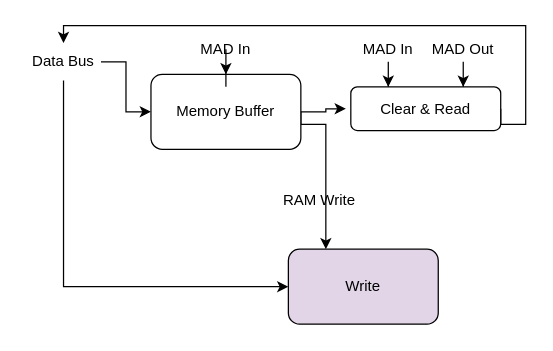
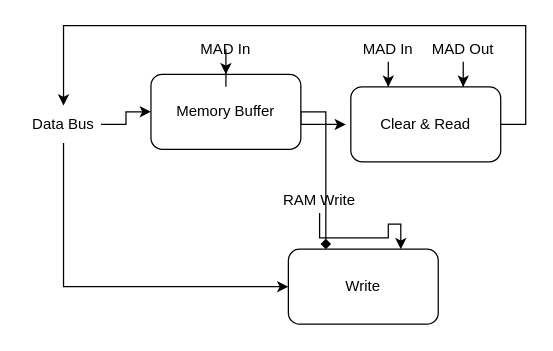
- <mxCell id="16" value="Data Bus" style="text;html=1;strokeColor=none;fillColor=none;align=center;verticalAlign=middle;whiteSpace=wrap;rounded=0;" parent="1" vertex="1"><mxGeometry x="20" y="34" width="60" height="30" as="geometry" /></mxCell>
+ <mxCell id="16" value="Data Bus" style="text;html=1;strokeColor=none;fillColor=none;align=center;verticalAlign=middle;whiteSpace=wrap;rounded=0;" parent="1" vertex="1"><mxGeometry x="20" y="84" width="60" height="30" as="geometry" /></mxCell>
- <mxCell id="7" value="Clear &amp;amp; Read" style="rounded=1;whiteSpace=wrap;html=1;" parent="1" vertex="1"><mxGeometry x="280" y="69" width="120" height="35" as="geometry" /></mxCell>
+ <mxCell id="7" value="Clear &amp;amp; Read" style="rounded=1;whiteSpace=wrap;html=1;" parent="1" vertex="1"><mxGeometry x="280" y="69" width="120" height="60" as="geometry" /></mxCell>
- <mxCell id="2" style="edgeStyle=orthogonalEdgeStyle;rounded=0;orthogonalLoop=1;jettySize=auto;html=1;entryX=0.25;entryY=0;entryDx=0;entryDy=0;exitX=1;exitY=0.5;exitDx=0;exitDy=0;" parent="1" source="3" target="13" edge="1"><mxGeometry relative="1" as="geometry"><Array as="points"><mxPoint x="260" y="99" /><mxPoint x="260" y="199" /></Array></mxGeometry></mxCell>
+ <mxCell id="2" style="edgeStyle=orthogonalEdgeStyle;rounded=0;orthogonalLoop=1;jettySize=auto;html=1;entryX=0.25;entryY=0;entryDx=0;entryDy=0;exitX=1;exitY=0.5;exitDx=0;exitDy=0;endArrow=diamond;" parent="1" source="3" target="13" edge="1"><mxGeometry relative="1" as="geometry"><Array as="points"><mxPoint x="260" y="99" /><mxPoint x="260" y="199" /></Array></mxGeometry></mxCell>
+ <mxCell id="17" style="edgeStyle=orthogonalEdgeStyle;rounded=0;orthogonalLoop=1;jettySize=auto;html=1;entryX=0.75;entryY=0;entryDx=0;entryDy=0;" parent="1" source="18" target="13" edge="1"><mxGeometry relative="1" as="geometry" /></mxCell>
- <mxCell id="13" value="Write" style="rounded=1;whiteSpace=wrap;html=1;fillColor=#e1d5e7;" parent="1" vertex="1"><mxGeometry x="230" y="199" width="120" height="60" as="geometry" /></mxCell>
+ <mxCell id="13" value="Write" style="rounded=1;whiteSpace=wrap;html=1;" parent="1" vertex="1"><mxGeometry x="230" y="199" width="120" height="60" as="geometry" /></mxCell>
